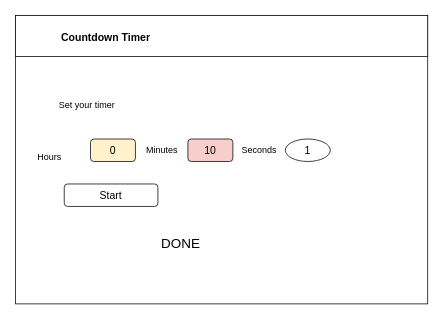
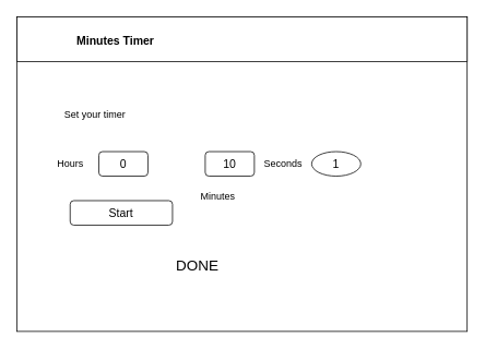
- <mxCell id="7" value="&lt;font style=&quot;font-size: 14px;&quot;&gt;&lt;b&gt;Countdown Timer&lt;/b&gt;&lt;/font&gt;" style="text;html=1;align=center;verticalAlign=middle;resizable=0;points=[];autosize=1;strokeColor=none;fillColor=none;fontSize=14;" vertex="1" parent="1"><mxGeometry x="65" y="35" width="150" height="30" as="geometry" /></mxCell>
+ <mxCell id="7" value="&lt;font style=&quot;font-size: 14px;&quot;&gt;&lt;b&gt;Minutes Timer&lt;/b&gt;&lt;/font&gt;" style="text;html=1;align=center;verticalAlign=middle;resizable=0;points=[];autosize=1;strokeColor=none;fillColor=none;fontSize=14;" vertex="1" parent="1"><mxGeometry x="65" y="35" width="150" height="30" as="geometry" /></mxCell>
- <mxCell id="6" value="0" style="rounded=1;whiteSpace=wrap;html=1;fontSize=14;fillColor=#fff2cc;" vertex="1" parent="1"><mxGeometry x="120" y="185" width="60" height="30" as="geometry" /></mxCell>
+ <mxCell id="6" value="0" style="rounded=1;whiteSpace=wrap;html=1;fontSize=14;" vertex="1" parent="1"><mxGeometry x="120" y="185" width="60" height="30" as="geometry" /></mxCell>
- <mxCell id="11" value="Minutes" style="text;html=1;align=center;verticalAlign=middle;resizable=0;points=[];autosize=1;strokeColor=none;fillColor=none;" vertex="1" parent="1"><mxGeometry x="180" y="185" width="70" height="30" as="geometry" /></mxCell>
+ <mxCell id="11" value="Minutes" style="text;html=1;align=center;verticalAlign=middle;resizable=0;points=[];autosize=1;strokeColor=none;fillColor=none;" vertex="1" parent="1"><mxGeometry x="230" y="225" width="70" height="30" as="geometry" /></mxCell>
- <mxCell id="8" value="10" style="rounded=1;whiteSpace=wrap;html=1;fontSize=14;fillColor=#f8cecc;" vertex="1" parent="1"><mxGeometry x="250" y="185" width="60" height="30" as="geometry" /></mxCell>
+ <mxCell id="8" value="10" style="rounded=1;whiteSpace=wrap;html=1;fontSize=14;" vertex="1" parent="1"><mxGeometry x="250" y="185" width="60" height="30" as="geometry" /></mxCell>
- <mxCell id="10" value="Hours" style="text;html=1;align=center;verticalAlign=middle;resizable=0;points=[];autosize=1;strokeColor=none;fillColor=none;" vertex="1" parent="1"><mxGeometry x="35" y="195" width="60" height="30" as="geometry" /></mxCell>
+ <mxCell id="10" value="Hours" style="text;html=1;align=center;verticalAlign=middle;resizable=0;points=[];autosize=1;strokeColor=none;fillColor=none;" vertex="1" parent="1"><mxGeometry x="55" y="185" width="60" height="30" as="geometry" /></mxCell>
